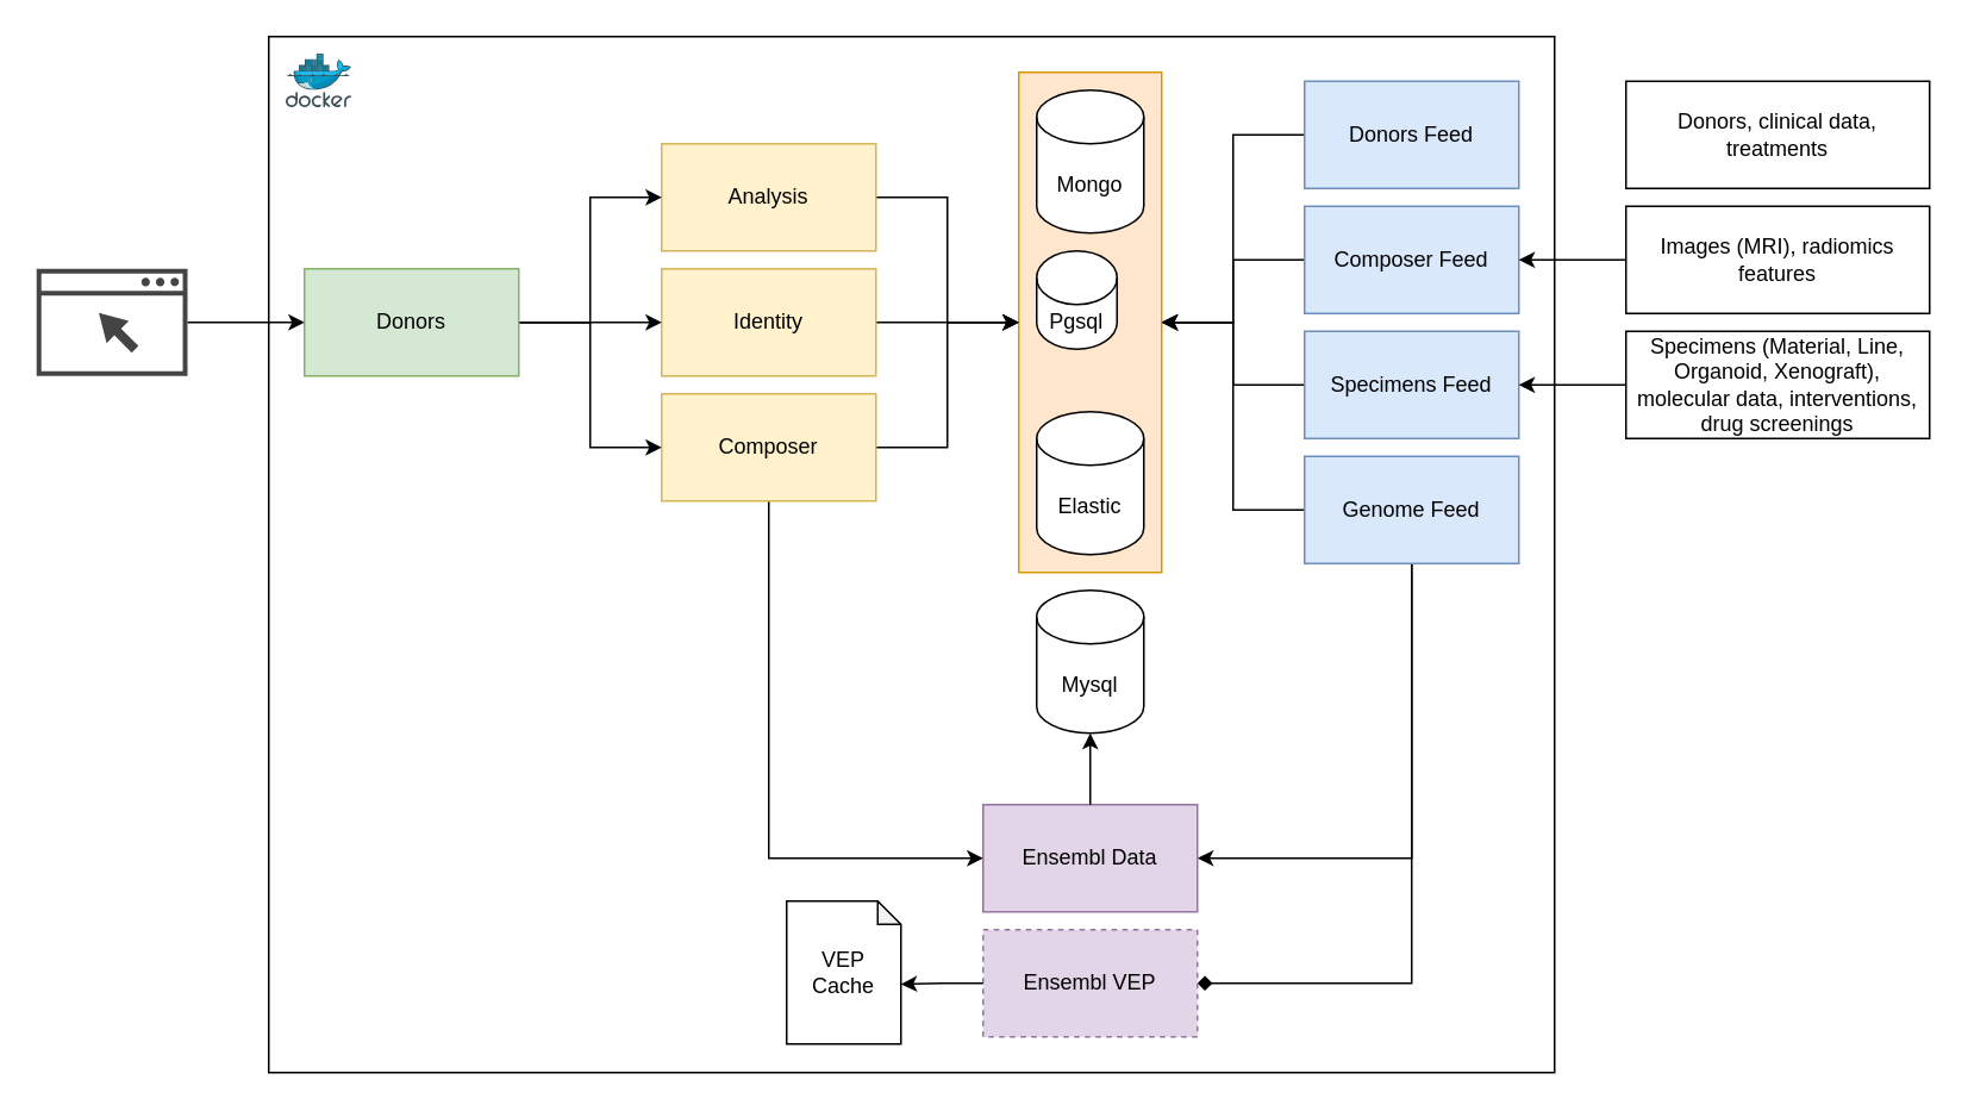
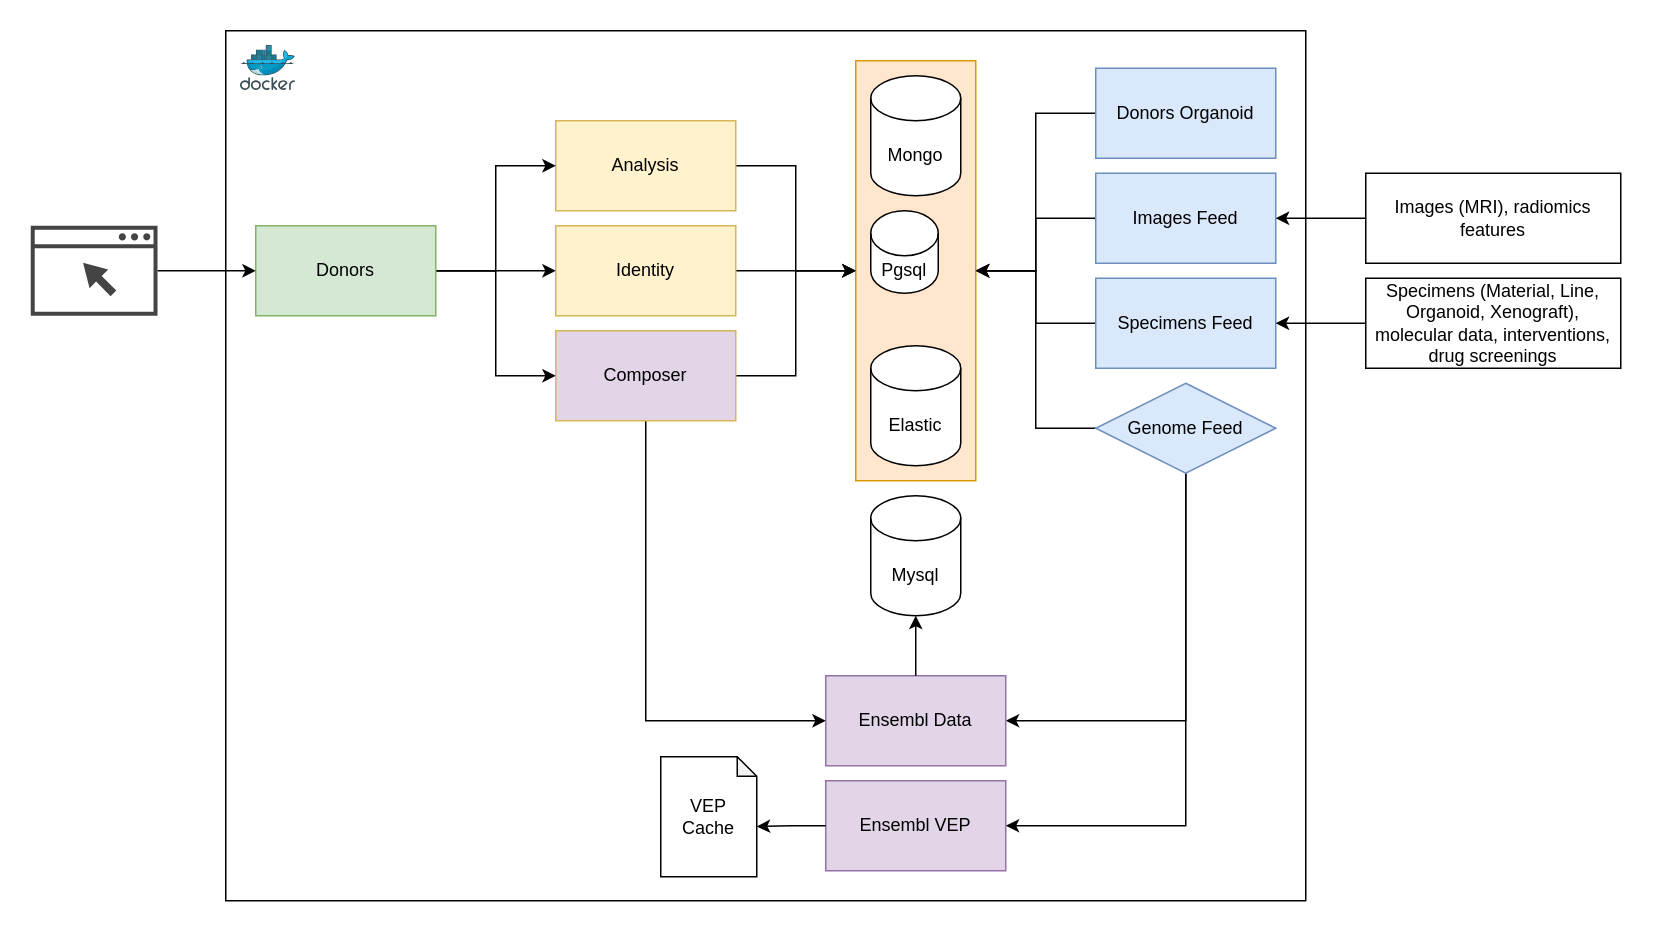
- <mxCell id="9" value="Donors Feed" style="rounded=0;whiteSpace=wrap;html=1;fillColor=#dae8fc;strokeColor=#6c8ebf;" vertex="1" parent="1"><mxGeometry x="730" y="45" width="120" height="60" as="geometry" /></mxCell>
+ <mxCell id="9" value="Donors Organoid" style="rounded=0;whiteSpace=wrap;html=1;fillColor=#dae8fc;strokeColor=#6c8ebf;" vertex="1" parent="1"><mxGeometry x="730" y="45" width="120" height="60" as="geometry" /></mxCell>
- <mxCell id="18" value="Donors, clinical data, treatments" style="rounded=0;whiteSpace=wrap;html=1;" vertex="1" parent="1"><mxGeometry x="910" y="45" width="170" height="60" as="geometry" /></mxCell>
- <mxCell id="11" value="Composer Feed" style="rounded=0;whiteSpace=wrap;html=1;fillColor=#dae8fc;strokeColor=#6c8ebf;" vertex="1" parent="1"><mxGeometry x="730" y="115" width="120" height="60" as="geometry" /></mxCell>
+ <mxCell id="11" value="Images Feed" style="rounded=0;whiteSpace=wrap;html=1;fillColor=#dae8fc;strokeColor=#6c8ebf;" vertex="1" parent="1"><mxGeometry x="730" y="115" width="120" height="60" as="geometry" /></mxCell>
- <mxCell id="34" value="Composer" style="rounded=0;whiteSpace=wrap;html=1;fillColor=#fff2cc;strokeColor=#d6b656;" vertex="1" parent="1"><mxGeometry x="370" y="220" width="120" height="60" as="geometry" /></mxCell>
+ <mxCell id="34" value="Composer" style="rounded=0;whiteSpace=wrap;html=1;fillColor=#e1d5e7;strokeColor=#d6b656;" vertex="1" parent="1"><mxGeometry x="370" y="220" width="120" height="60" as="geometry" /></mxCell>
- <mxCell id="17" value="Genome Feed" style="rounded=0;whiteSpace=wrap;html=1;fillColor=#dae8fc;strokeColor=#6c8ebf;" vertex="1" parent="1"><mxGeometry x="730" y="255" width="120" height="60" as="geometry" /></mxCell>
+ <mxCell id="17" value="Genome Feed" style="rhombus;whiteSpace=wrap;html=1;fillColor=#dae8fc;strokeColor=#6c8ebf;" vertex="1" parent="1"><mxGeometry x="730" y="255" width="120" height="60" as="geometry" /></mxCell>
- <mxCell id="25" value="Ensembl VEP" style="rounded=0;whiteSpace=wrap;html=1;fillColor=#e1d5e7;strokeColor=#9673a6;dashed=1;" vertex="1" parent="1"><mxGeometry x="550" y="520" width="120" height="60" as="geometry" /></mxCell>
+ <mxCell id="25" value="Ensembl VEP" style="rounded=0;whiteSpace=wrap;html=1;fillColor=#e1d5e7;strokeColor=#9673a6;" vertex="1" parent="1"><mxGeometry x="550" y="520" width="120" height="60" as="geometry" /></mxCell>
- <mxCell id="16" style="edgeStyle=orthogonalEdgeStyle;rounded=0;orthogonalLoop=1;jettySize=auto;html=1;entryX=1;entryY=0.5;entryDx=0;entryDy=0;endArrow=diamond;" edge="1" parent="1" source="17" target="25"><mxGeometry relative="1" as="geometry"><Array as="points"><mxPoint x="790" y="550" /></Array></mxGeometry></mxCell>
+ <mxCell id="16" style="edgeStyle=orthogonalEdgeStyle;rounded=0;orthogonalLoop=1;jettySize=auto;html=1;entryX=1;entryY=0.5;entryDx=0;entryDy=0;" edge="1" parent="1" source="17" target="25"><mxGeometry relative="1" as="geometry"><Array as="points"><mxPoint x="790" y="550" /></Array></mxGeometry></mxCell>
